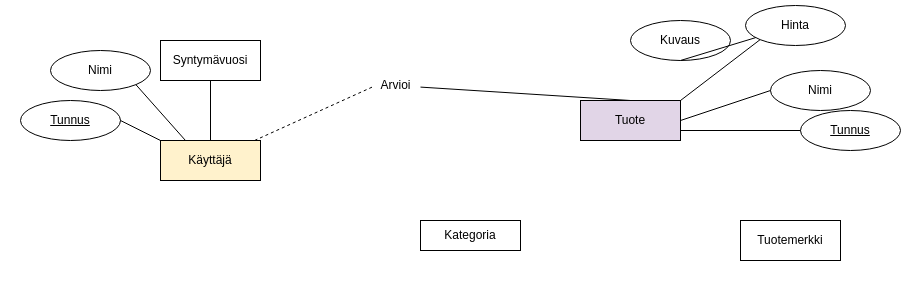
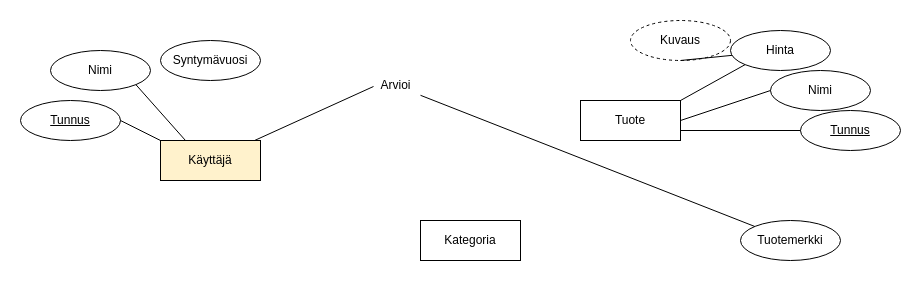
- <mxCell id="13" value="Hinta" style="ellipse;whiteSpace=wrap;html=1;align=center;" vertex="1" parent="1"><mxGeometry x="745" y="5" width="100" height="40" as="geometry" /></mxCell>
+ <mxCell id="13" value="Hinta" style="ellipse;whiteSpace=wrap;html=1;align=center;" vertex="1" parent="1"><mxGeometry x="730" y="30" width="100" height="40" as="geometry" /></mxCell>
- <mxCell id="15" value="Kuvaus" style="ellipse;whiteSpace=wrap;html=1;align=center;" vertex="1" parent="1"><mxGeometry x="630" y="20" width="100" height="40" as="geometry" /></mxCell>
+ <mxCell id="15" value="Kuvaus" style="ellipse;whiteSpace=wrap;html=1;align=center;dashed=1;" vertex="1" parent="1"><mxGeometry x="630" y="20" width="100" height="40" as="geometry" /></mxCell>
- <mxCell id="8" value="Syntymävuosi" style="whiteSpace=wrap;html=1;align=center;rounded=0;" vertex="1" parent="1"><mxGeometry x="160" y="40" width="100" height="40" as="geometry" /></mxCell>
+ <mxCell id="8" value="Syntymävuosi" style="ellipse;whiteSpace=wrap;html=1;align=center;" vertex="1" parent="1"><mxGeometry x="160" y="40" width="100" height="40" as="geometry" /></mxCell>
- <mxCell id="22" value="" style="endArrow=none;html=1;rounded=0;entryX=0.5;entryY=0;entryDx=0;entryDy=0;" edge="1" parent="1" source="20" target="4"><mxGeometry relative="1" as="geometry"><mxPoint x="350" y="440" as="sourcePoint" /><mxPoint x="510" y="440" as="targetPoint" /></mxGeometry></mxCell>
+ <mxCell id="22" value="" style="endArrow=none;html=1;rounded=0;" edge="1" parent="1" source="20" target="3"><mxGeometry relative="1" as="geometry"><mxPoint x="350" y="440" as="sourcePoint" /><mxPoint x="510" y="440" as="targetPoint" /></mxGeometry></mxCell>
- <mxCell id="11" value="" style="endArrow=none;html=1;rounded=0;exitX=0.5;exitY=1;exitDx=0;exitDy=0;entryX=0.5;entryY=0;entryDx=0;entryDy=0;" edge="1" parent="1" source="8" target="5"><mxGeometry relative="1" as="geometry"><mxPoint x="350" y="350" as="sourcePoint" /><mxPoint x="510" y="350" as="targetPoint" /></mxGeometry></mxCell>
- <mxCell id="21" value="" style="endArrow=none;html=1;rounded=0;entryX=0.06;entryY=0.533;entryDx=0;entryDy=0;entryPerimeter=0;dashed=1;" edge="1" parent="1" source="5" target="20"><mxGeometry relative="1" as="geometry"><mxPoint x="350" y="440" as="sourcePoint" /><mxPoint x="180" y="290" as="targetPoint" /><Array as="points" /></mxGeometry></mxCell>
+ <mxCell id="21" value="" style="endArrow=none;html=1;rounded=0;entryX=0.06;entryY=0.533;entryDx=0;entryDy=0;entryPerimeter=0;" edge="1" parent="1" source="5" target="20"><mxGeometry relative="1" as="geometry"><mxPoint x="350" y="440" as="sourcePoint" /><mxPoint x="180" y="290" as="targetPoint" /><Array as="points" /></mxGeometry></mxCell>
- <mxCell id="4" value="Tuote" style="whiteSpace=wrap;html=1;align=center;fillColor=#e1d5e7;" vertex="1" parent="1"><mxGeometry x="580" y="100" width="100" height="40" as="geometry" /></mxCell>
+ <mxCell id="4" value="Tuote" style="whiteSpace=wrap;html=1;align=center;" vertex="1" parent="1"><mxGeometry x="580" y="100" width="100" height="40" as="geometry" /></mxCell>
- <mxCell id="2" value="Kategoria" style="whiteSpace=wrap;html=1;align=center;" vertex="1" parent="1"><mxGeometry x="420" y="220" width="100" height="30" as="geometry" /></mxCell>
+ <mxCell id="2" value="Kategoria" style="whiteSpace=wrap;html=1;align=center;" vertex="1" parent="1"><mxGeometry x="420" y="220" width="100" height="40" as="geometry" /></mxCell>
- <mxCell id="3" value="Tuotemerkki" style="whiteSpace=wrap;html=1;align=center;" vertex="1" parent="1"><mxGeometry x="740" y="220" width="100" height="40" as="geometry" /></mxCell>
+ <mxCell id="3" value="Tuotemerkki" style="ellipse;whiteSpace=wrap;html=1;align=center;" vertex="1" parent="1"><mxGeometry x="740" y="220" width="100" height="40" as="geometry" /></mxCell>
